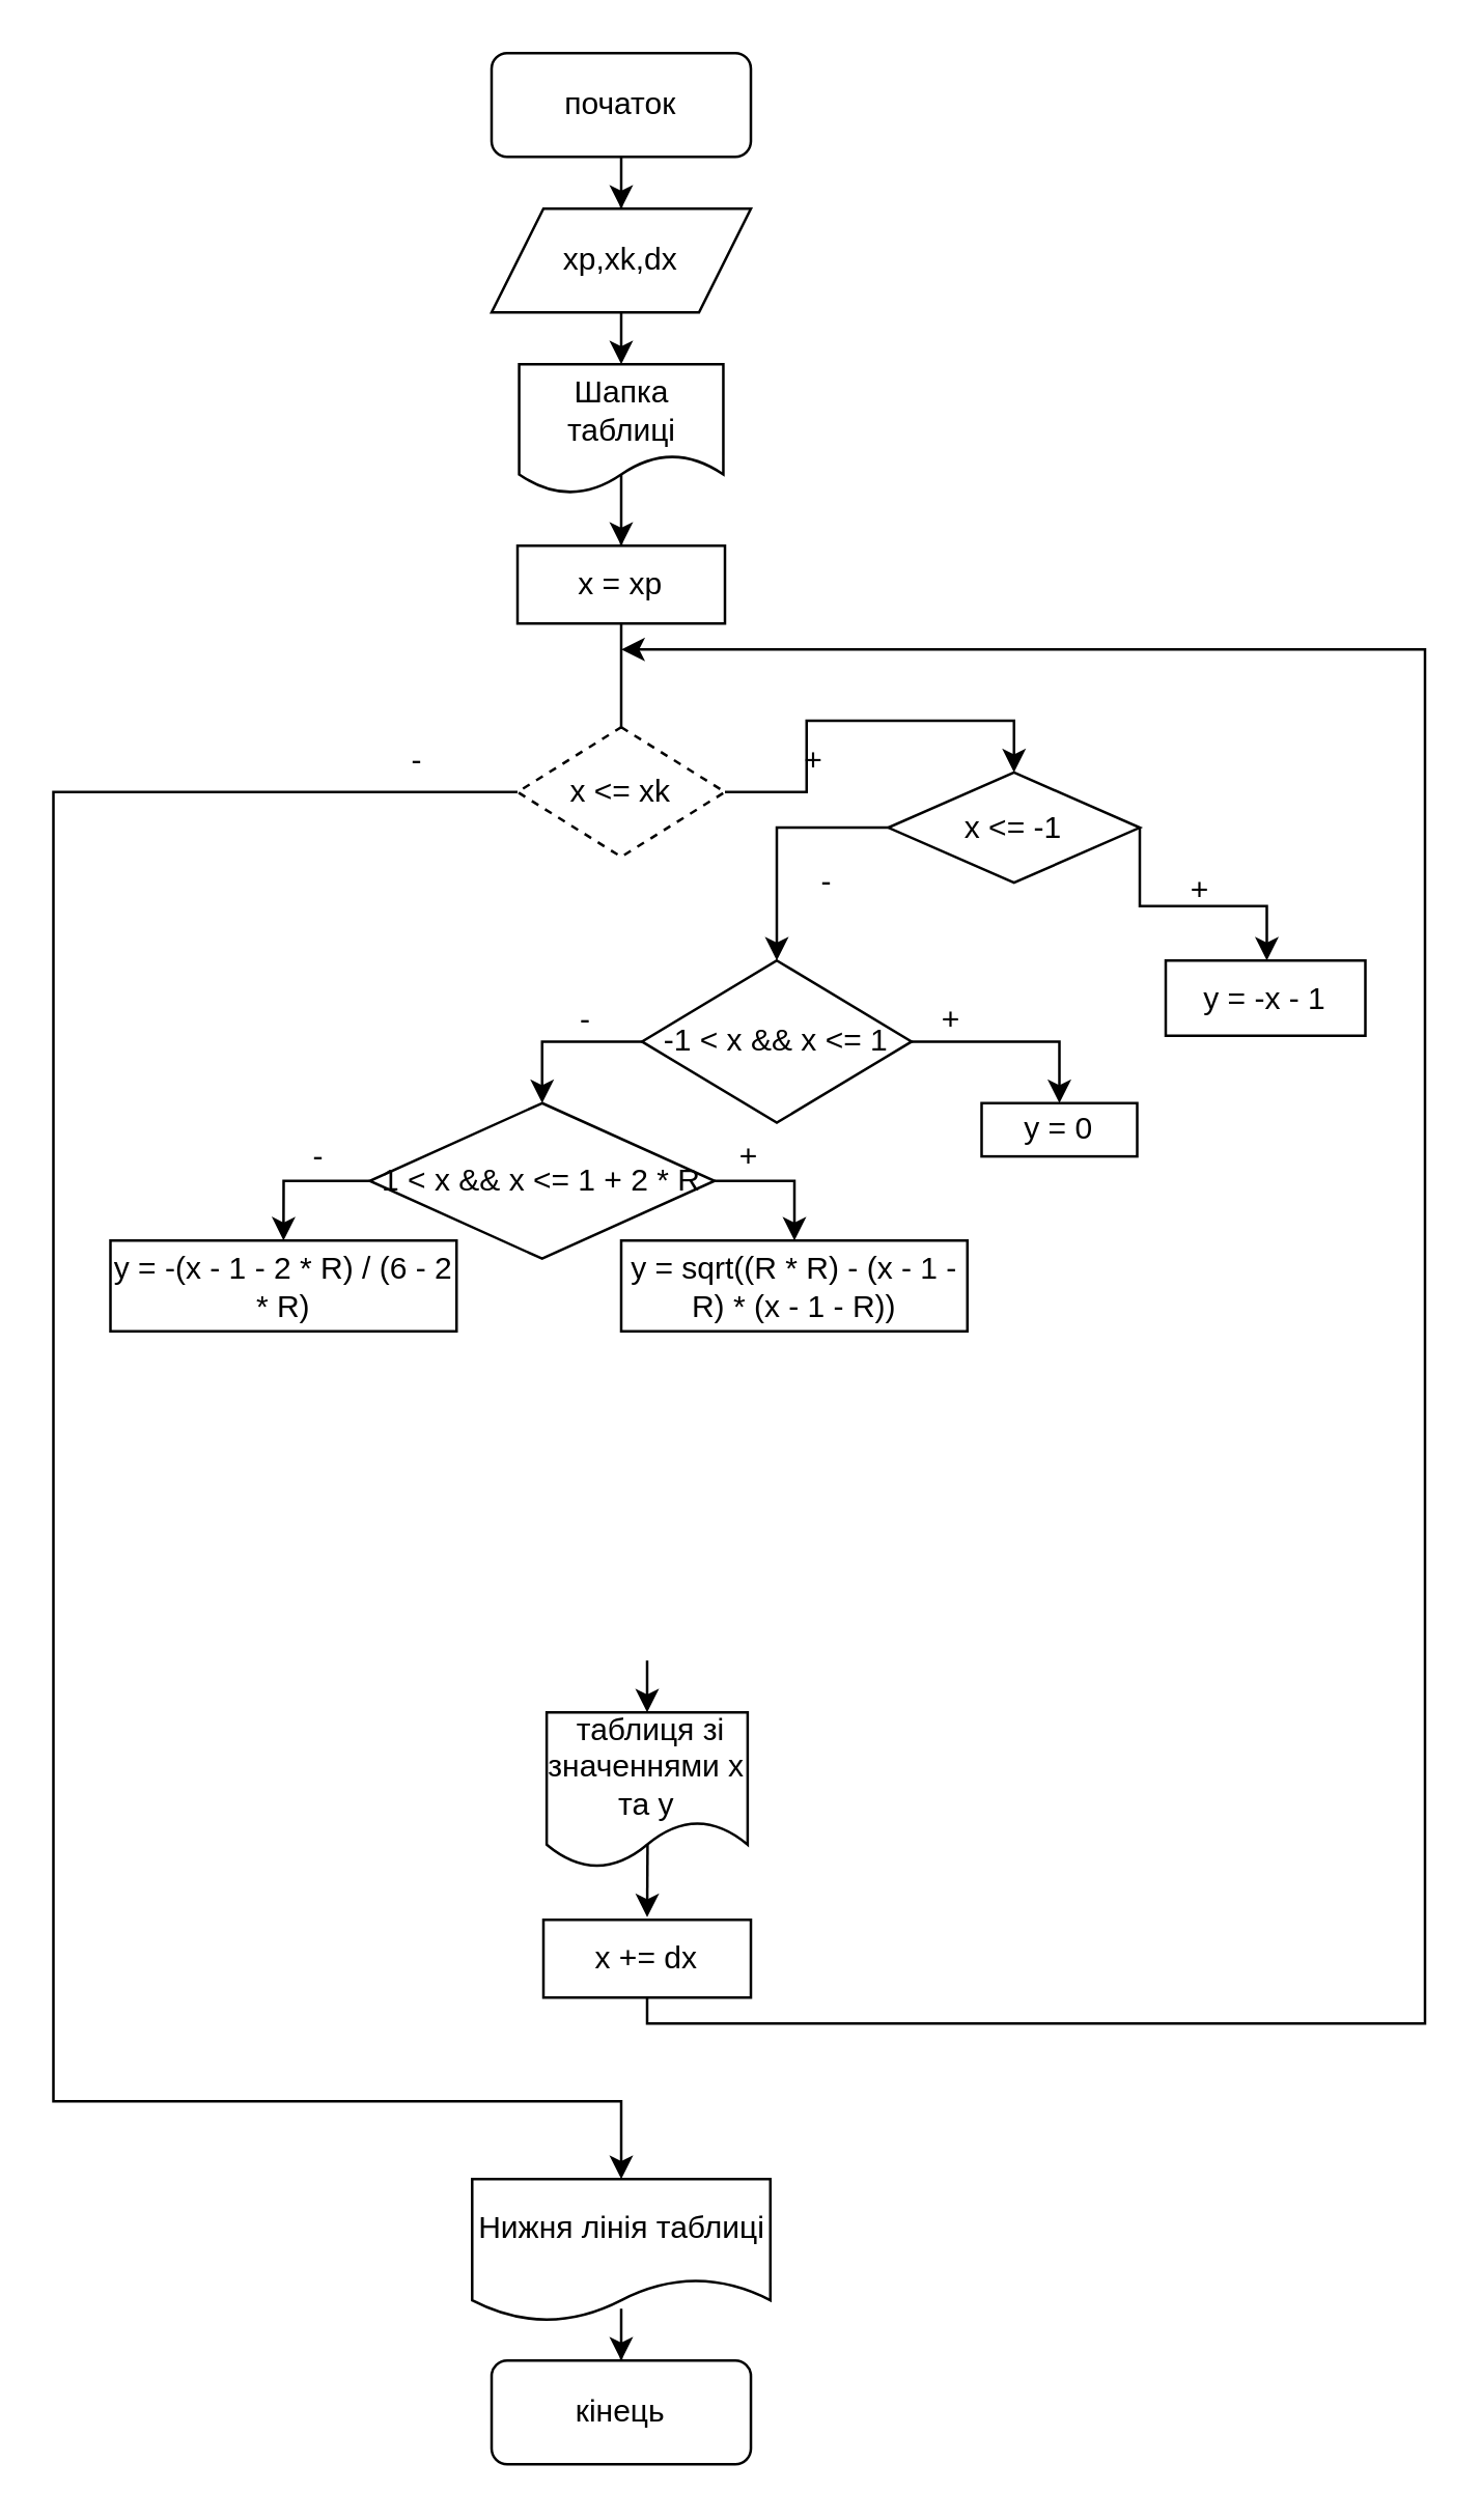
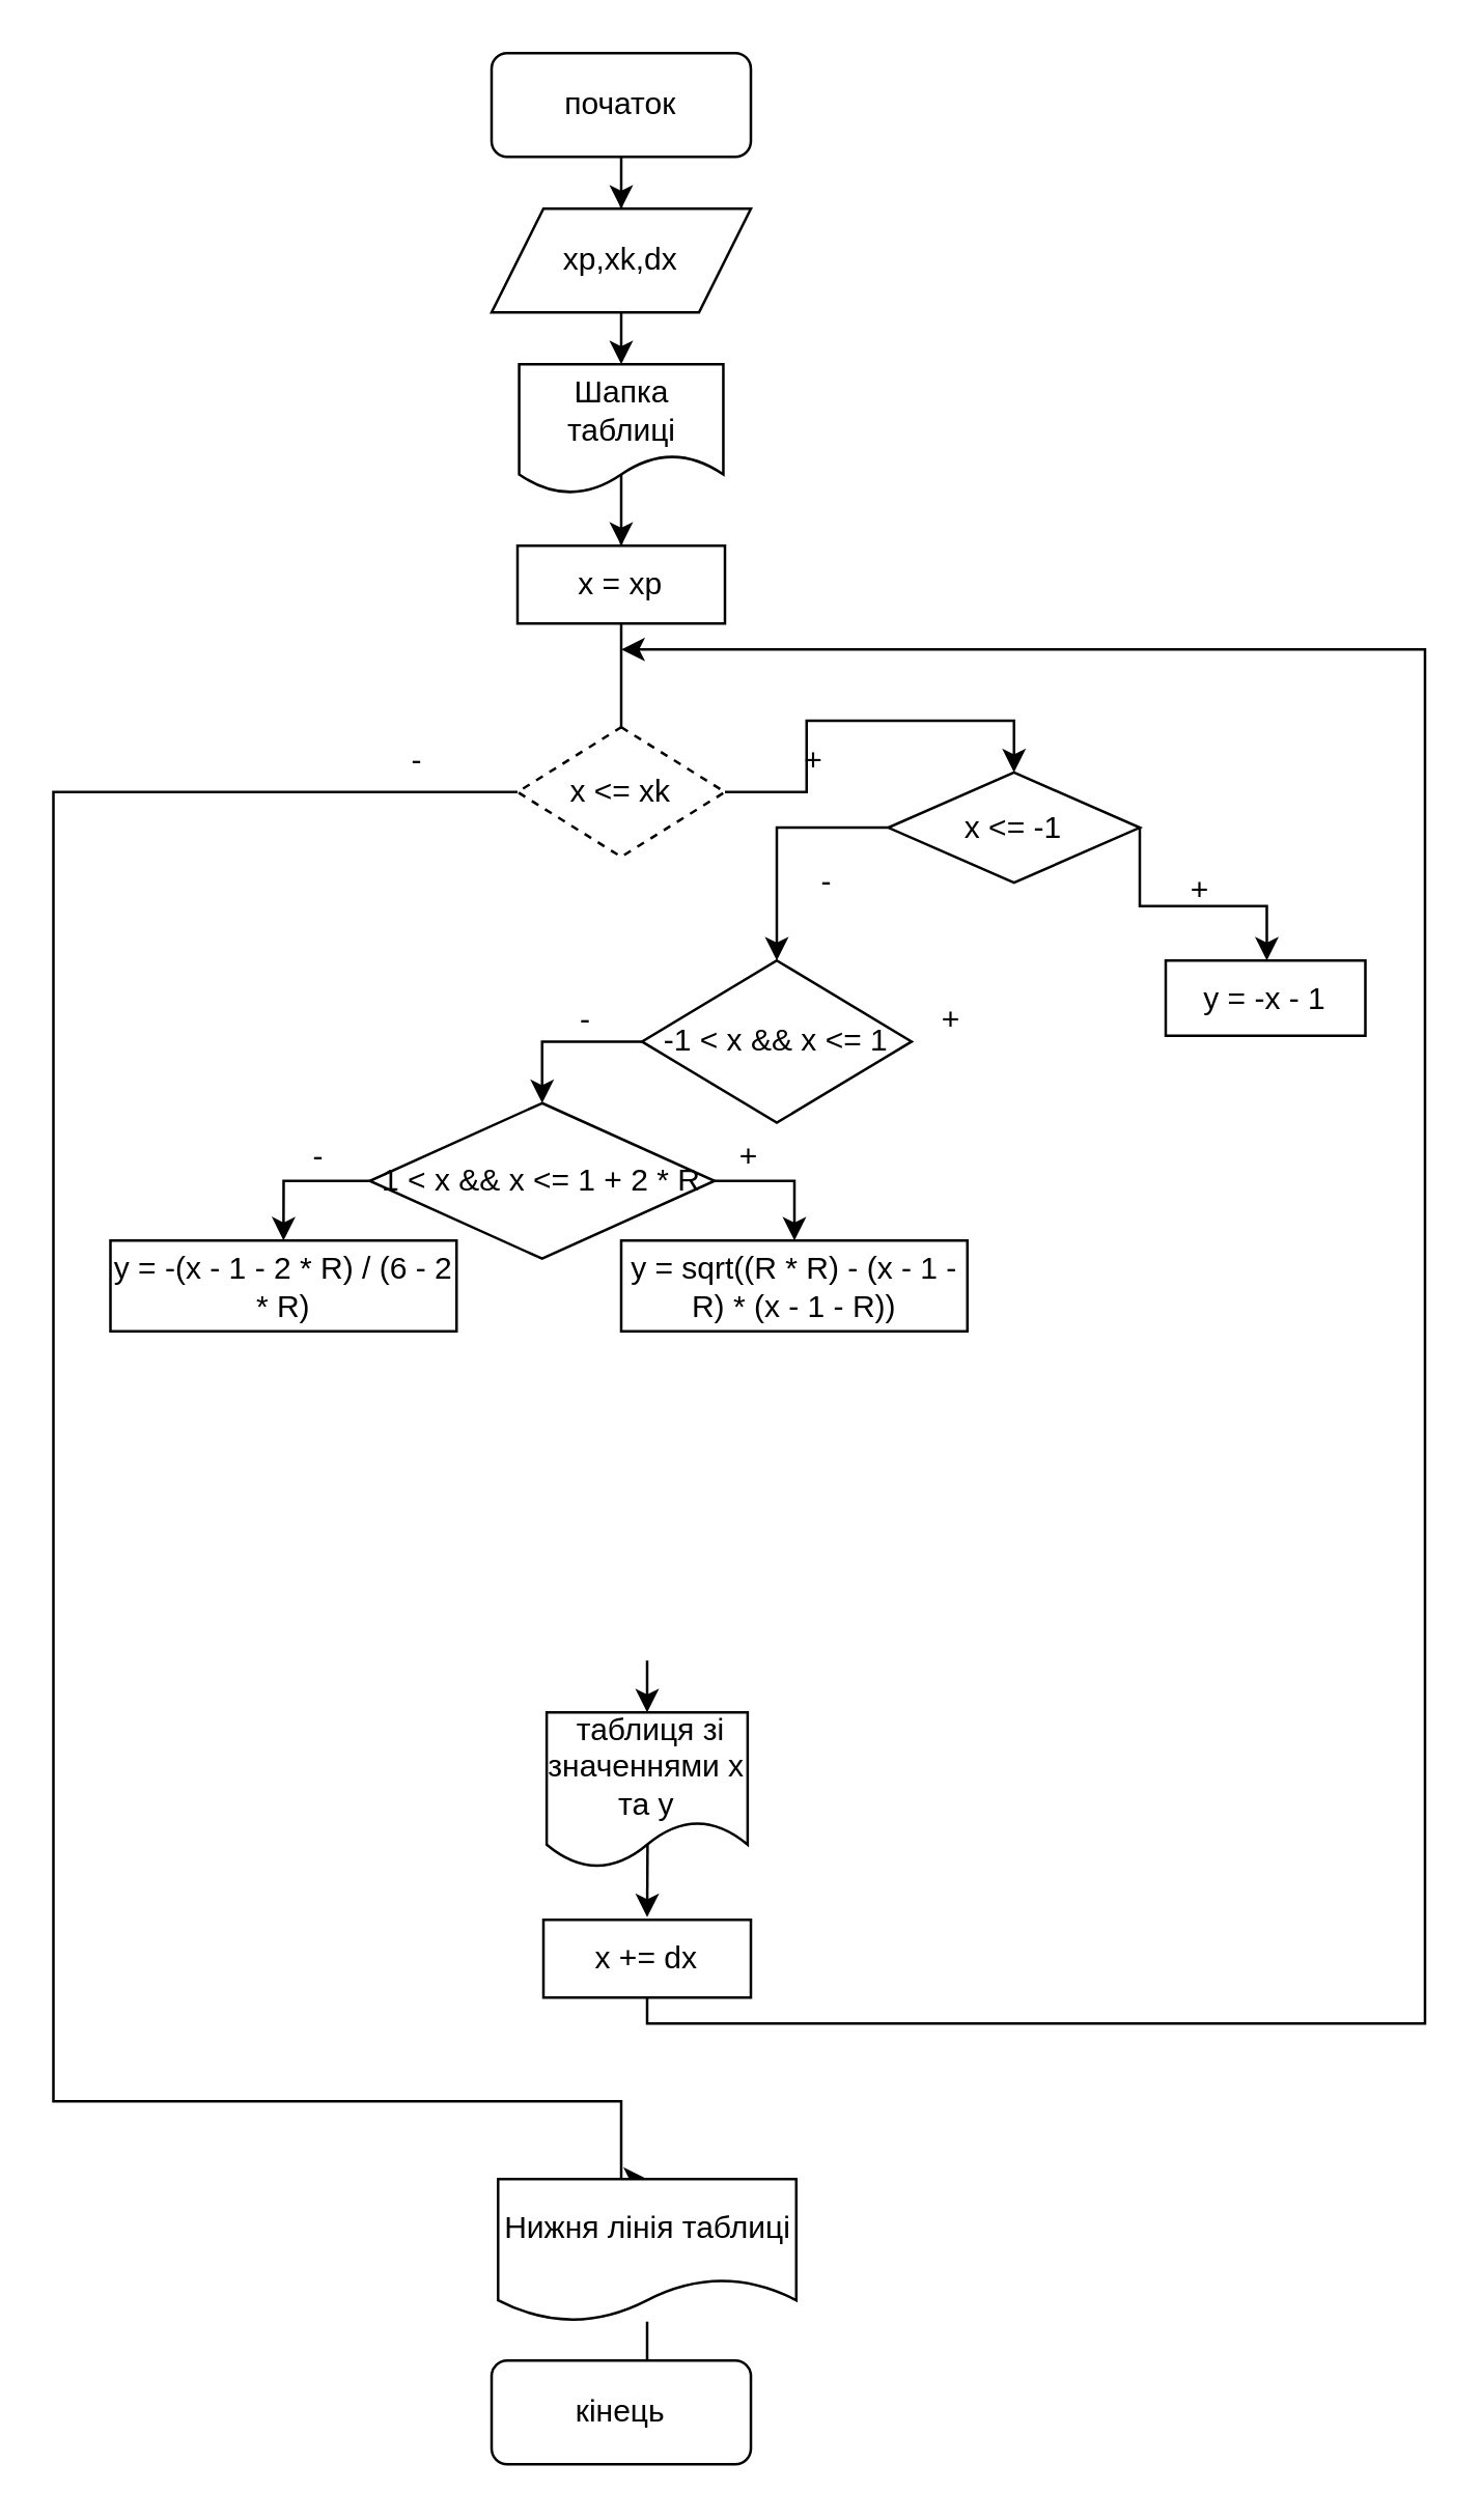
- <mxCell id="15" value="" style="edgeStyle=orthogonalEdgeStyle;rounded=0;orthogonalLoop=1;jettySize=auto;html=1;" edge="1" parent="1" source="17" target="18"><mxGeometry relative="1" as="geometry"><Array as="points"><mxPoint x="408" y="401" /></Array></mxGeometry></mxCell>
- <mxCell id="18" value="y = 0" style="whiteSpace=wrap;html=1;" parent="1" vertex="1"><mxGeometry x="378" y="425" width="60" height="20.55" as="geometry" /></mxCell>
- <mxCell id="31" value="Нижня лінія таблиці" style="shape=document;whiteSpace=wrap;html=1;boundedLbl=1;rounded=0;" parent="1" vertex="1"><mxGeometry x="181.51" y="840" width="115" height="55" as="geometry" /></mxCell>
+ <mxCell id="31" value="Нижня лінія таблиці" style="shape=document;whiteSpace=wrap;html=1;boundedLbl=1;rounded=0;" parent="1" vertex="1"><mxGeometry x="191.51" y="840" width="115" height="55" as="geometry" /></mxCell>
